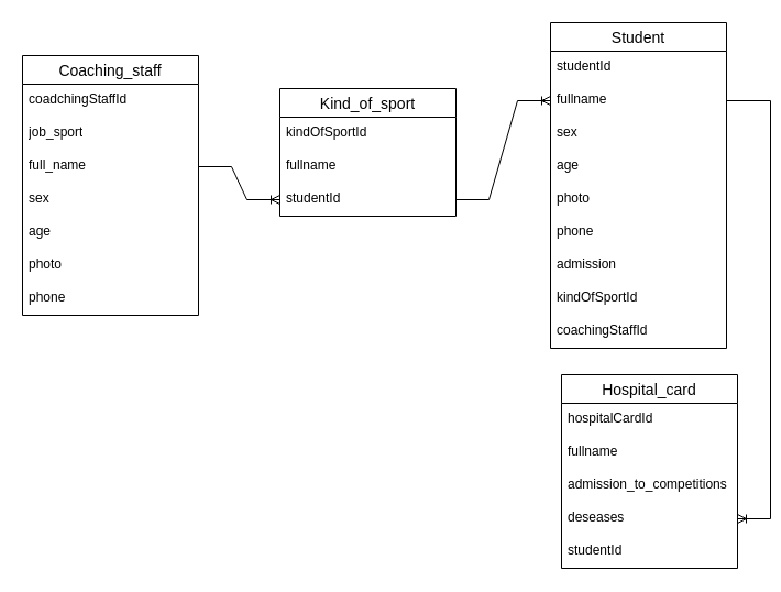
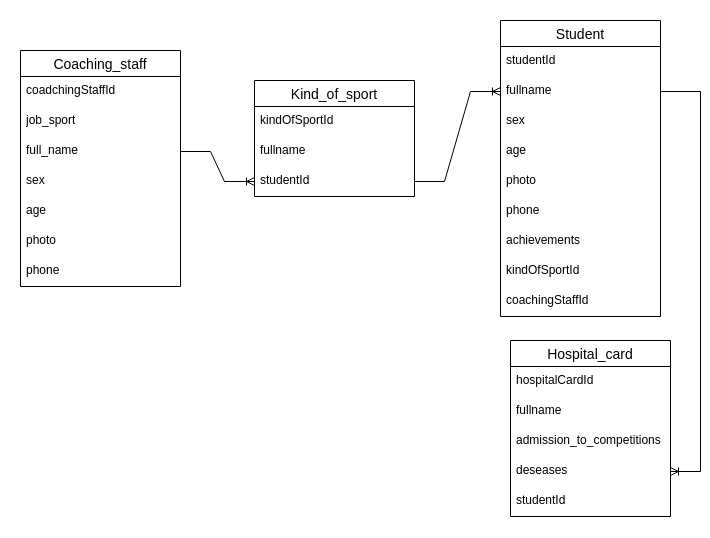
- <mxCell id="21" value="admission" style="text;strokeColor=none;fillColor=none;spacingLeft=4;spacingRight=4;overflow=hidden;rotatable=0;points=[[0,0.5],[1,0.5]];portConstraint=eastwest;fontSize=12;whiteSpace=wrap;html=1;" vertex="1" parent="14"><mxGeometry y="206" width="160" height="30" as="geometry" /></mxCell>
+ <mxCell id="21" value="achievements" style="text;strokeColor=none;fillColor=none;spacingLeft=4;spacingRight=4;overflow=hidden;rotatable=0;points=[[0,0.5],[1,0.5]];portConstraint=eastwest;fontSize=12;whiteSpace=wrap;html=1;" vertex="1" parent="14"><mxGeometry y="206" width="160" height="30" as="geometry" /></mxCell>
